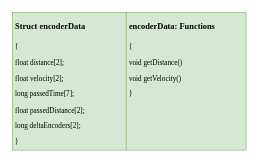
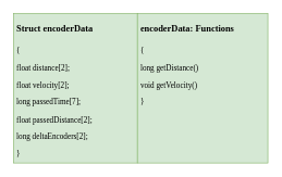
- <mxCell id="3" value="&lt;h1&gt;&lt;font face=&quot;Verdana&quot;&gt;&lt;span style=&quot;font-size: 14px;&quot;&gt;encoderData: Functions&lt;/span&gt;&lt;/font&gt;&lt;/h1&gt;&lt;p&gt;&lt;font style=&quot;font-size: 12px;&quot; face=&quot;vWl9eP2x1LKHVzwdsh9Y&quot;&gt;{&lt;/font&gt;&lt;/p&gt;&lt;p&gt;&lt;font face=&quot;vWl9eP2x1LKHVzwdsh9Y&quot;&gt;&lt;span style=&quot;white-space: pre;&quot;&gt;void getDistance()&lt;/span&gt;&lt;/font&gt;&lt;/p&gt;&lt;p&gt;&lt;font face=&quot;vWl9eP2x1LKHVzwdsh9Y&quot;&gt;&lt;span style=&quot;white-space: pre;&quot;&gt;void getVelocity()&lt;/span&gt;&lt;/font&gt;&lt;/p&gt;&lt;p&gt;&lt;font style=&quot;font-size: 12px;&quot; face=&quot;vWl9eP2x1LKHVzwdsh9Y&quot;&gt;}&lt;/font&gt;&lt;/p&gt;" style="text;html=1;strokeColor=#82b366;fillColor=#d5e8d4;spacing=5;spacingTop=-20;whiteSpace=wrap;overflow=hidden;rounded=0;" vertex="1" parent="1"><mxGeometry x="210" y="20" width="200" height="230" as="geometry" /></mxCell>
+ <mxCell id="3" value="&lt;h1&gt;&lt;font face=&quot;Verdana&quot;&gt;&lt;span style=&quot;font-size: 14px;&quot;&gt;encoderData: Functions&lt;/span&gt;&lt;/font&gt;&lt;/h1&gt;&lt;p&gt;&lt;font style=&quot;font-size: 12px;&quot; face=&quot;vWl9eP2x1LKHVzwdsh9Y&quot;&gt;{&lt;/font&gt;&lt;/p&gt;&lt;p&gt;&lt;font face=&quot;vWl9eP2x1LKHVzwdsh9Y&quot;&gt;&lt;span style=&quot;white-space: pre;&quot;&gt;long getDistance()&lt;/span&gt;&lt;/font&gt;&lt;/p&gt;&lt;p&gt;&lt;font face=&quot;vWl9eP2x1LKHVzwdsh9Y&quot;&gt;&lt;span style=&quot;white-space: pre;&quot;&gt;void getVelocity()&lt;/span&gt;&lt;/font&gt;&lt;/p&gt;&lt;p&gt;&lt;font style=&quot;font-size: 12px;&quot; face=&quot;vWl9eP2x1LKHVzwdsh9Y&quot;&gt;}&lt;/font&gt;&lt;/p&gt;" style="text;html=1;strokeColor=#82b366;fillColor=#d5e8d4;spacing=5;spacingTop=-20;whiteSpace=wrap;overflow=hidden;rounded=0;" vertex="1" parent="1"><mxGeometry x="210" y="20" width="200" height="230" as="geometry" /></mxCell>
